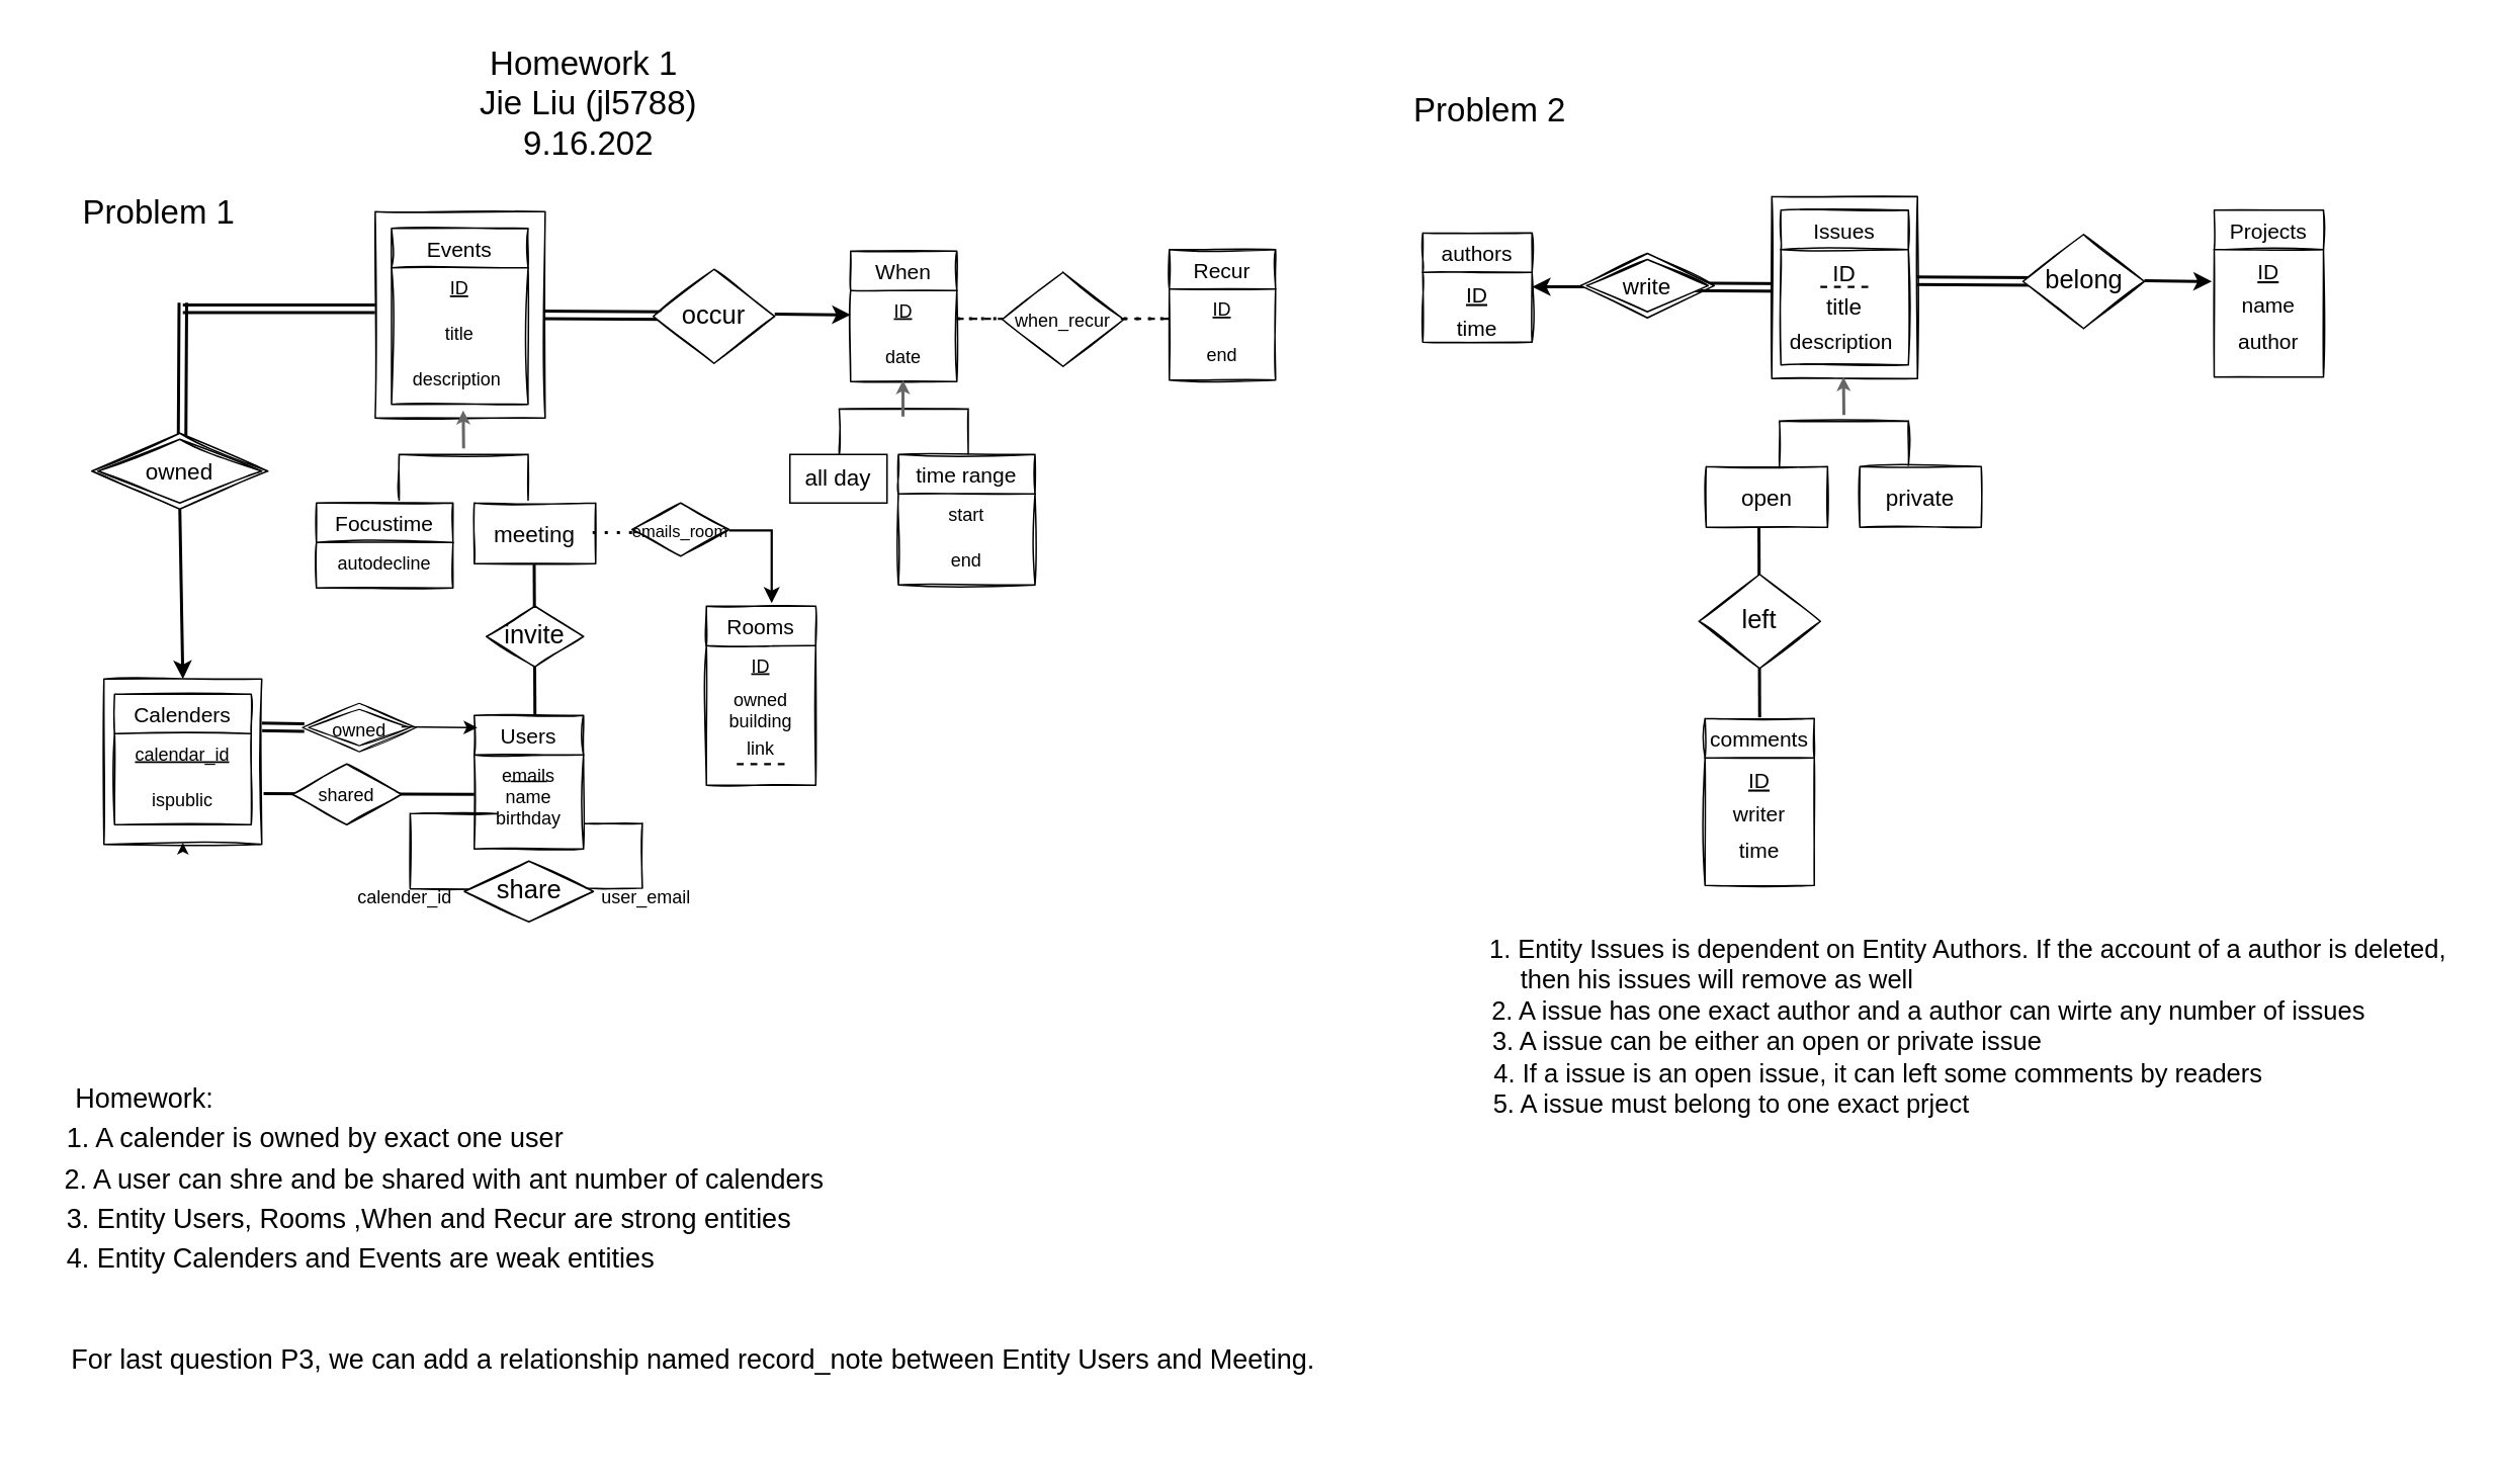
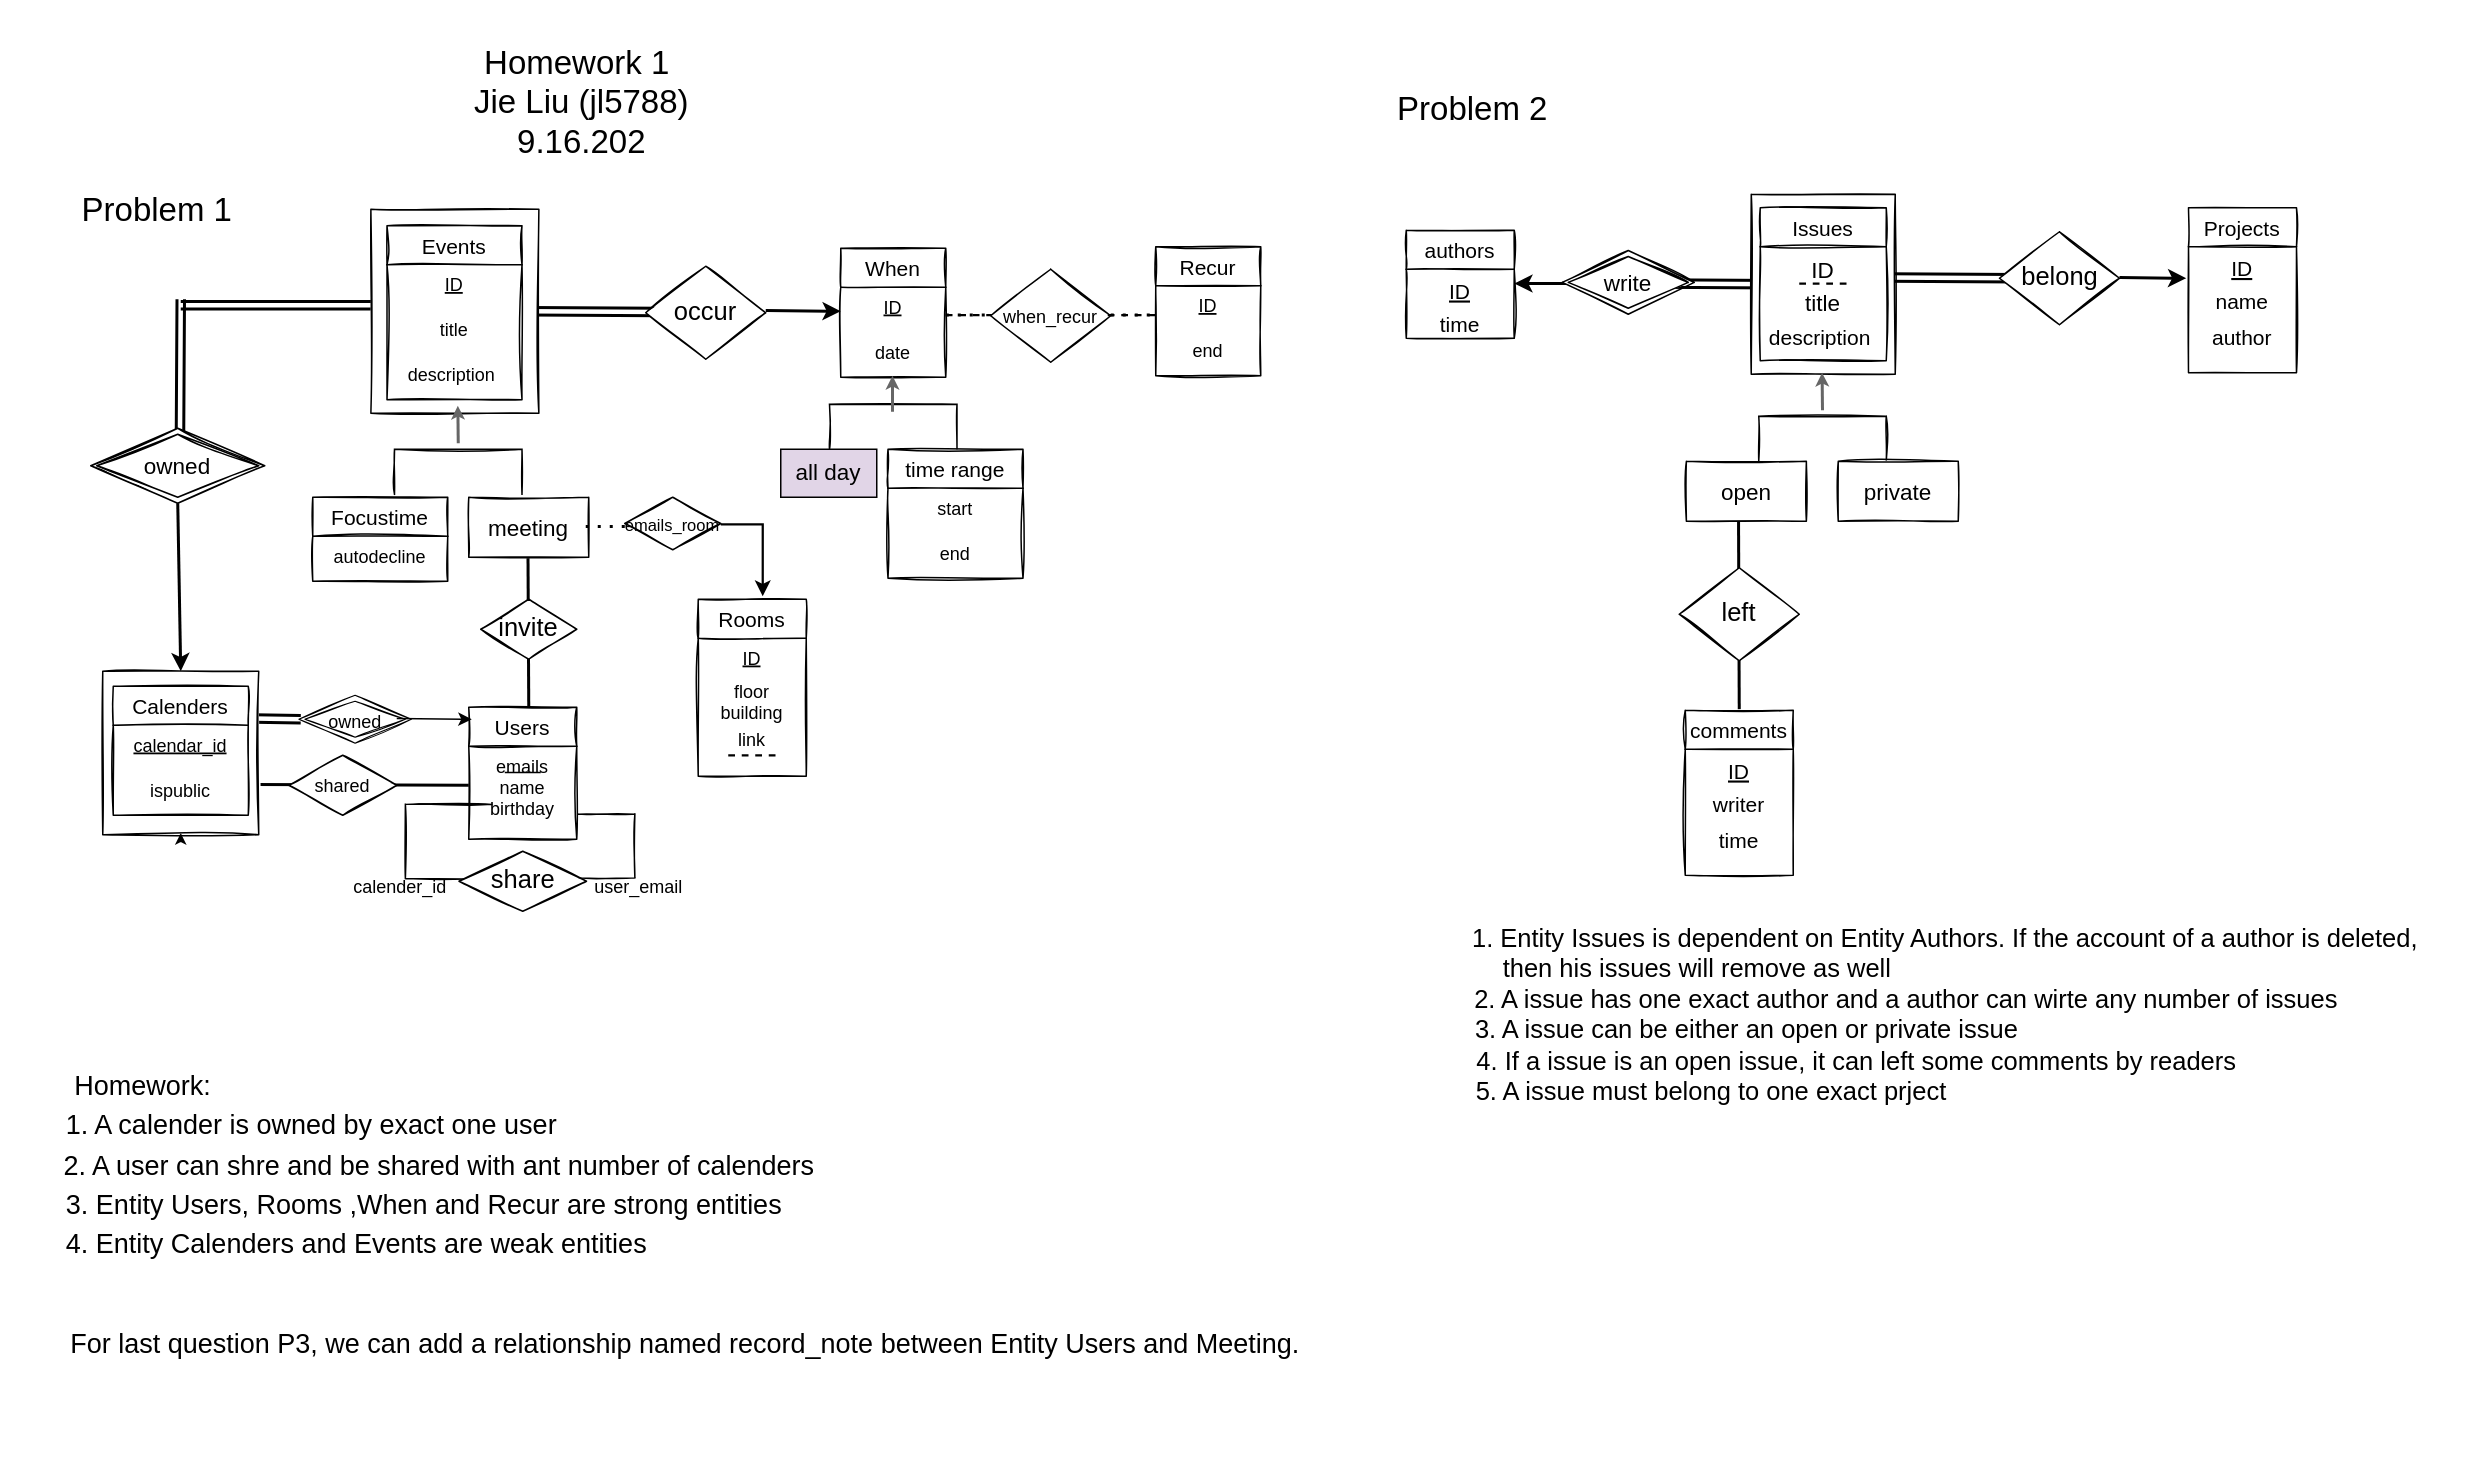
- <mxCell id="36" value="&lt;font style=&quot;font-size: 15px;&quot;&gt;all day&lt;/font&gt;" style="rounded=0;whiteSpace=wrap;html=1;fontSize=17;" vertex="1" parent="1"><mxGeometry x="520" y="299" width="64" height="32" as="geometry" /></mxCell>
+ <mxCell id="36" value="&lt;font style=&quot;font-size: 15px;&quot;&gt;all day&lt;/font&gt;" style="rounded=0;whiteSpace=wrap;html=1;fontSize=17;fillColor=#e1d5e7;" vertex="1" parent="1"><mxGeometry x="520" y="299" width="64" height="32" as="geometry" /></mxCell>
- <mxCell id="60" value="owned&#10;building" style="text;strokeColor=none;fillColor=none;spacingLeft=4;spacingRight=4;overflow=hidden;rotatable=0;points=[[0,0.5],[1,0.5]];portConstraint=eastwest;fontSize=12;rounded=0;glass=0;sketch=1;align=center;" vertex="1" parent="58"><mxGeometry y="48" width="72" height="32" as="geometry" /></mxCell>
+ <mxCell id="60" value="floor&#10;building" style="text;strokeColor=none;fillColor=none;spacingLeft=4;spacingRight=4;overflow=hidden;rotatable=0;points=[[0,0.5],[1,0.5]];portConstraint=eastwest;fontSize=12;rounded=0;glass=0;sketch=1;align=center;" vertex="1" parent="58"><mxGeometry y="48" width="72" height="32" as="geometry" /></mxCell>
